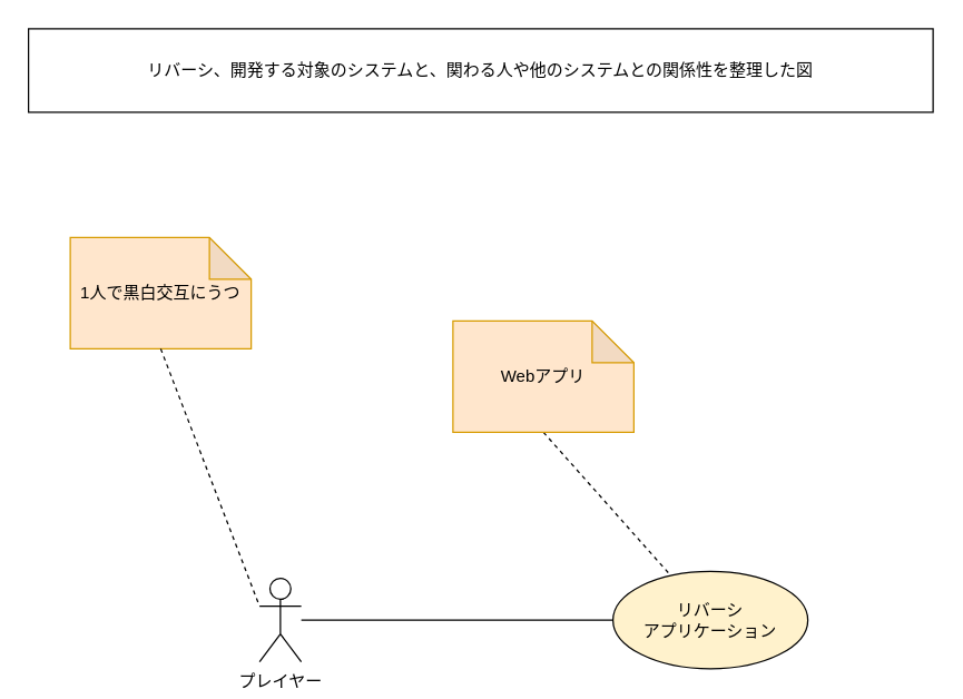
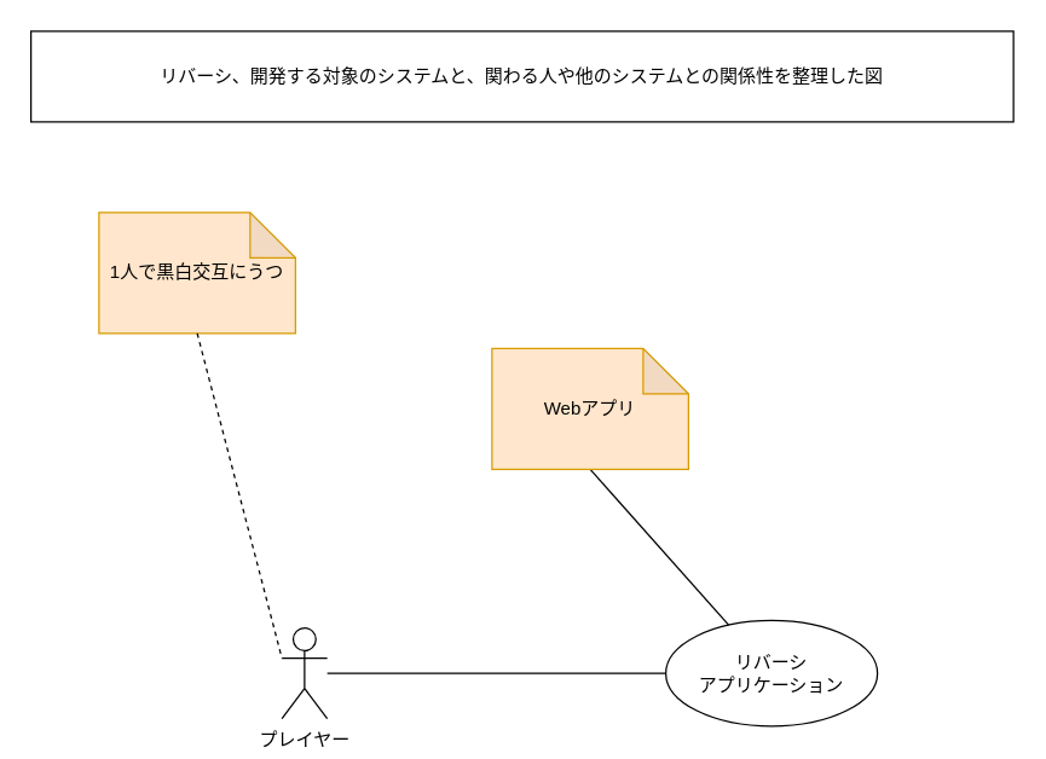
- <mxCell id="7" value="1人で黒白交互にうつ" style="shape=note;whiteSpace=wrap;html=1;backgroundOutline=1;darkOpacity=0.05;fillColor=#ffe6cc;strokeColor=#d79b00;" vertex="1" parent="1"><mxGeometry x="50" y="170" width="130" height="80" as="geometry" /></mxCell>
+ <mxCell id="7" value="1人で黒白交互にうつ" style="shape=note;whiteSpace=wrap;html=1;backgroundOutline=1;darkOpacity=0.05;fillColor=#ffe6cc;strokeColor=#d79b00;" vertex="1" parent="1"><mxGeometry x="65" y="140" width="130" height="80" as="geometry" /></mxCell>
- <mxCell id="5" style="edgeStyle=none;html=1;exitX=0.5;exitY=1;exitDx=0;exitDy=0;exitPerimeter=0;endArrow=none;endFill=0;dashed=1;" edge="1" parent="1" source="6" target="3"><mxGeometry relative="1" as="geometry" /></mxCell>
+ <mxCell id="5" style="edgeStyle=none;html=1;exitX=0.5;exitY=1;exitDx=0;exitDy=0;exitPerimeter=0;endArrow=none;endFill=0;dashed=0;" edge="1" parent="1" source="6" target="3"><mxGeometry relative="1" as="geometry" /></mxCell>
- <mxCell id="3" value="リバーシ&lt;div&gt;アプリケーション&lt;/div&gt;" style="ellipse;whiteSpace=wrap;html=1;fillColor=#fff2cc;" parent="1" vertex="1"><mxGeometry x="440" y="410" width="140" height="70" as="geometry" /></mxCell>
+ <mxCell id="3" value="リバーシ&lt;div&gt;アプリケーション&lt;/div&gt;" style="ellipse;whiteSpace=wrap;html=1;" parent="1" vertex="1"><mxGeometry x="440" y="410" width="140" height="70" as="geometry" /></mxCell>
